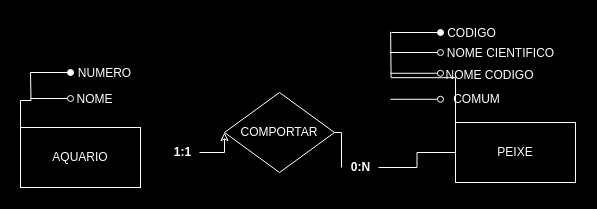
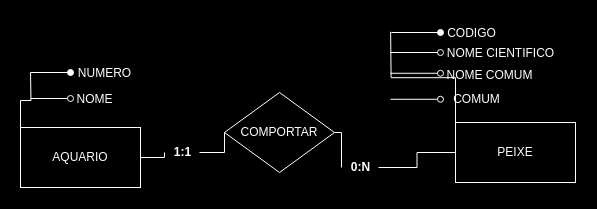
- <mxCell id="19" value="NOME CODIGO" style="text;html=1;align=center;verticalAlign=middle;resizable=0;points=[];autosize=1;strokeColor=none;fillColor=none;fontSize=12;fontFamily=Helvetica;fontColor=#FFFFFF;" vertex="1" parent="1"><mxGeometry x="437" y="62" width="104" height="26" as="geometry" /></mxCell>
+ <mxCell id="19" value="NOME COMUM" style="text;html=1;align=center;verticalAlign=middle;resizable=0;points=[];autosize=1;strokeColor=none;fillColor=none;fontSize=12;fontFamily=Helvetica;fontColor=#FFFFFF;" vertex="1" parent="1"><mxGeometry x="437" y="62" width="104" height="26" as="geometry" /></mxCell>
- <mxCell id="2" style="edgeStyle=orthogonalEdgeStyle;rounded=0;orthogonalLoop=1;jettySize=auto;html=1;exitX=1;exitY=0.5;exitDx=0;exitDy=0;entryX=0;entryY=0.5;entryDx=0;entryDy=0;fontFamily=Helvetica;fontSize=12;fontColor=#FFFFFF;strokeColor=#FFFFFF;endArrow=classic;endFill=0;" edge="1" parent="1" source="24" target="8"><mxGeometry relative="1" as="geometry" /></mxCell>
+ <mxCell id="2" style="edgeStyle=orthogonalEdgeStyle;rounded=0;orthogonalLoop=1;jettySize=auto;html=1;exitX=1;exitY=0.5;exitDx=0;exitDy=0;entryX=0;entryY=0.5;entryDx=0;entryDy=0;fontFamily=Helvetica;fontSize=12;fontColor=#FFFFFF;strokeColor=#FFFFFF;endArrow=none;endFill=0;" edge="1" parent="1" source="24" target="8"><mxGeometry relative="1" as="geometry" /></mxCell>
+ <mxCell id="23" value="" style="edgeStyle=orthogonalEdgeStyle;rounded=0;orthogonalLoop=1;jettySize=auto;html=1;exitX=1;exitY=0.5;exitDx=0;exitDy=0;entryX=0;entryY=0.5;entryDx=0;entryDy=0;fontFamily=Helvetica;fontSize=12;fontColor=#FFFFFF;strokeColor=#FFFFFF;endArrow=none;endFill=0;" edge="1" parent="1" source="4" target="24"><mxGeometry relative="1" as="geometry"><mxPoint x="150" y="152" as="sourcePoint" /><mxPoint x="214" y="152" as="targetPoint" /></mxGeometry></mxCell>
